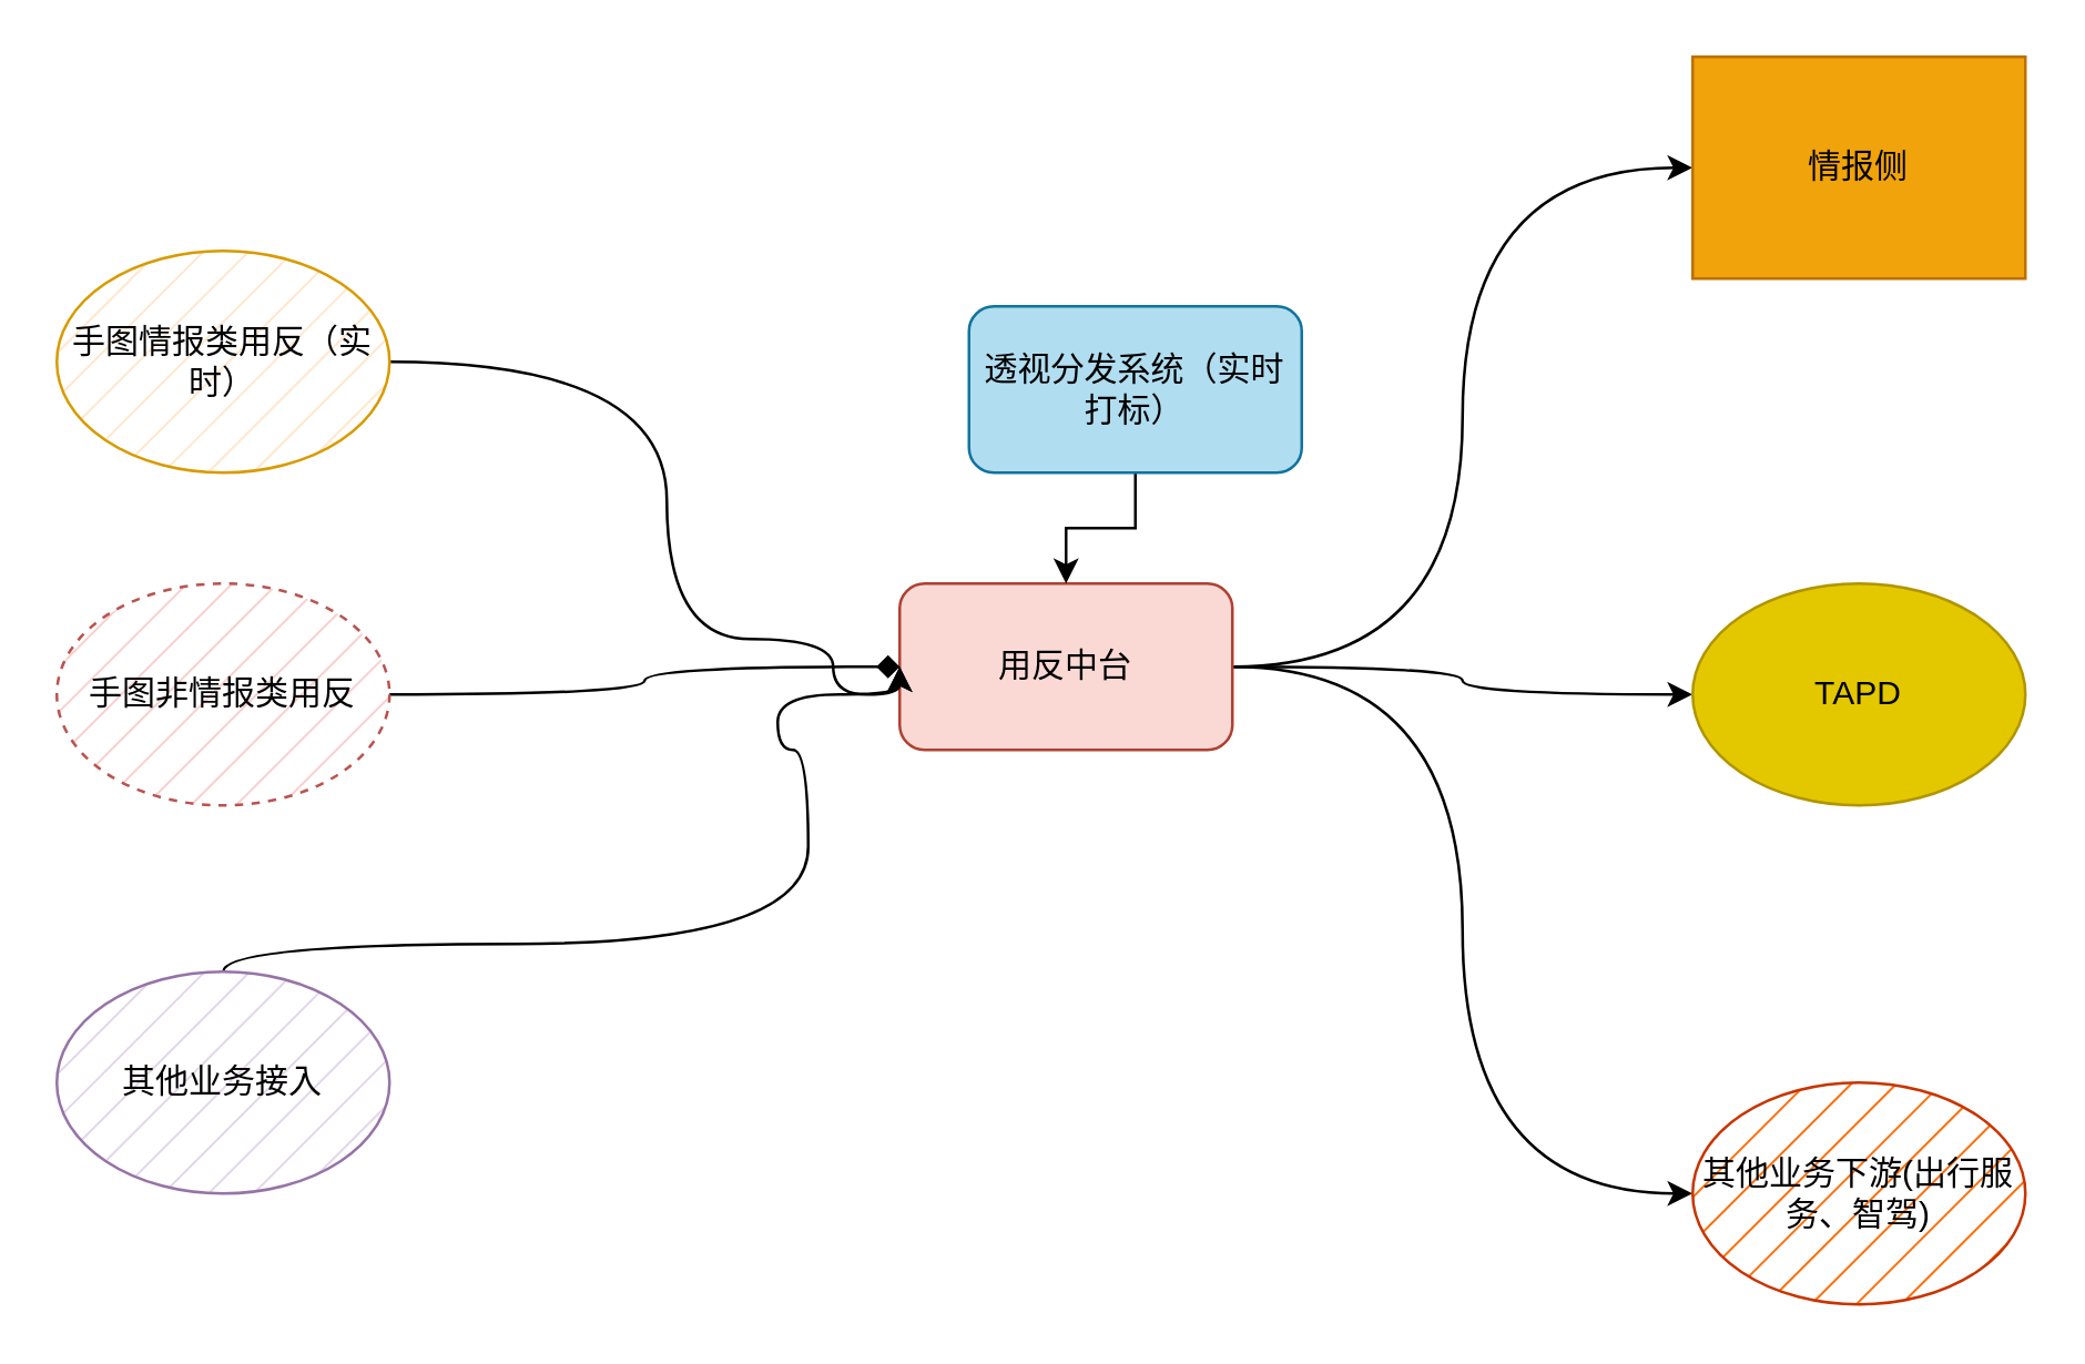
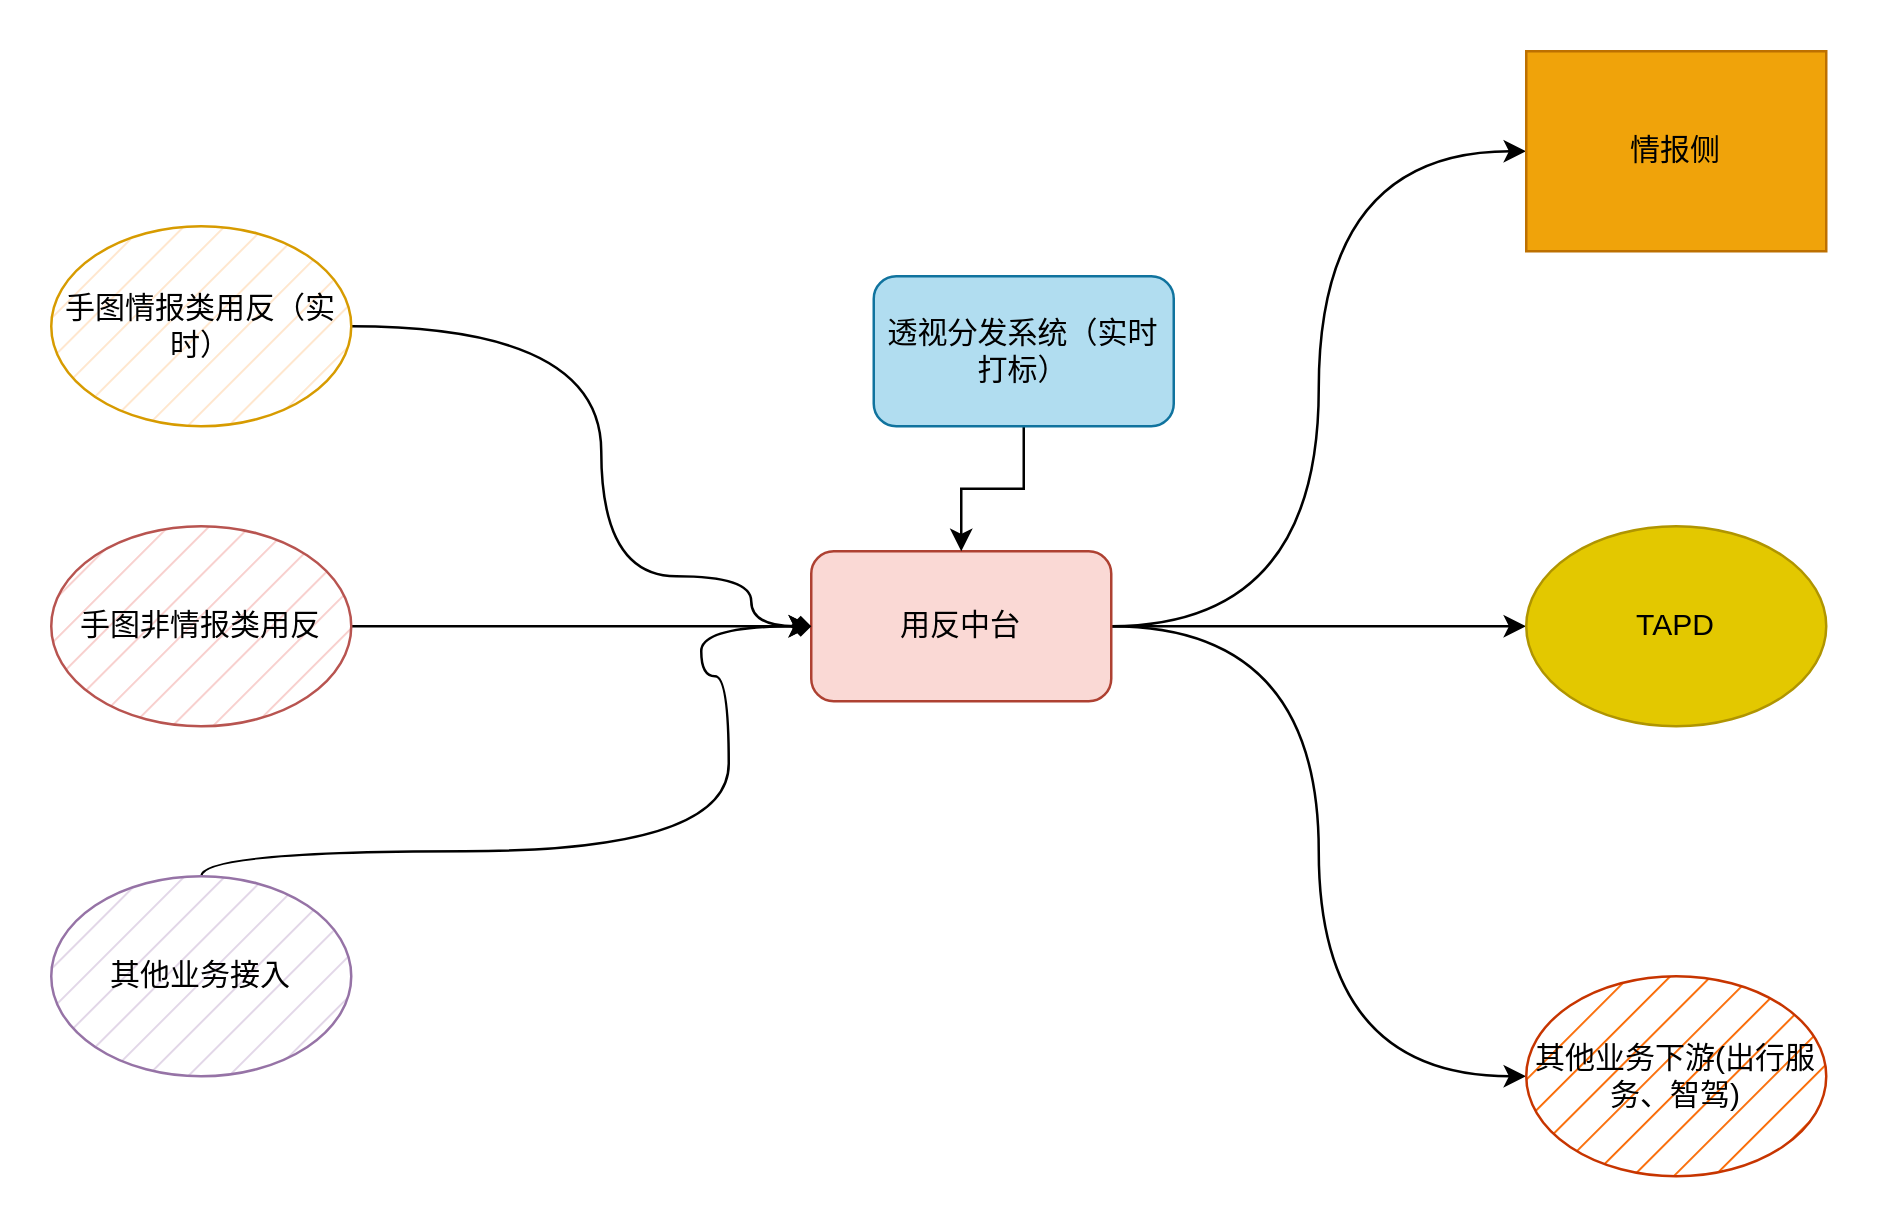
- <mxCell id="5" value="用反中台" style="rounded=1;whiteSpace=wrap;html=1;fillColor=#fad9d5;strokeColor=#ae4132;" vertex="1" parent="1"><mxGeometry x="324" y="210" width="120" height="60" as="geometry" /></mxCell>
+ <mxCell id="5" value="用反中台" style="rounded=1;whiteSpace=wrap;html=1;fillColor=#fad9d5;strokeColor=#ae4132;" vertex="1" parent="1"><mxGeometry x="324" y="220" width="120" height="60" as="geometry" /></mxCell>
- <mxCell id="9" value="手图非情报类用反" style="ellipse;whiteSpace=wrap;html=1;fillColor=#f8cecc;strokeColor=#b85450;gradientColor=none;fillStyle=hatch;dashed=1;" vertex="1" parent="1"><mxGeometry x="20" y="210" width="120" height="80" as="geometry" /></mxCell>
+ <mxCell id="9" value="手图非情报类用反" style="ellipse;whiteSpace=wrap;html=1;fillColor=#f8cecc;strokeColor=#b85450;gradientColor=none;fillStyle=hatch;" vertex="1" parent="1"><mxGeometry x="20" y="210" width="120" height="80" as="geometry" /></mxCell>
